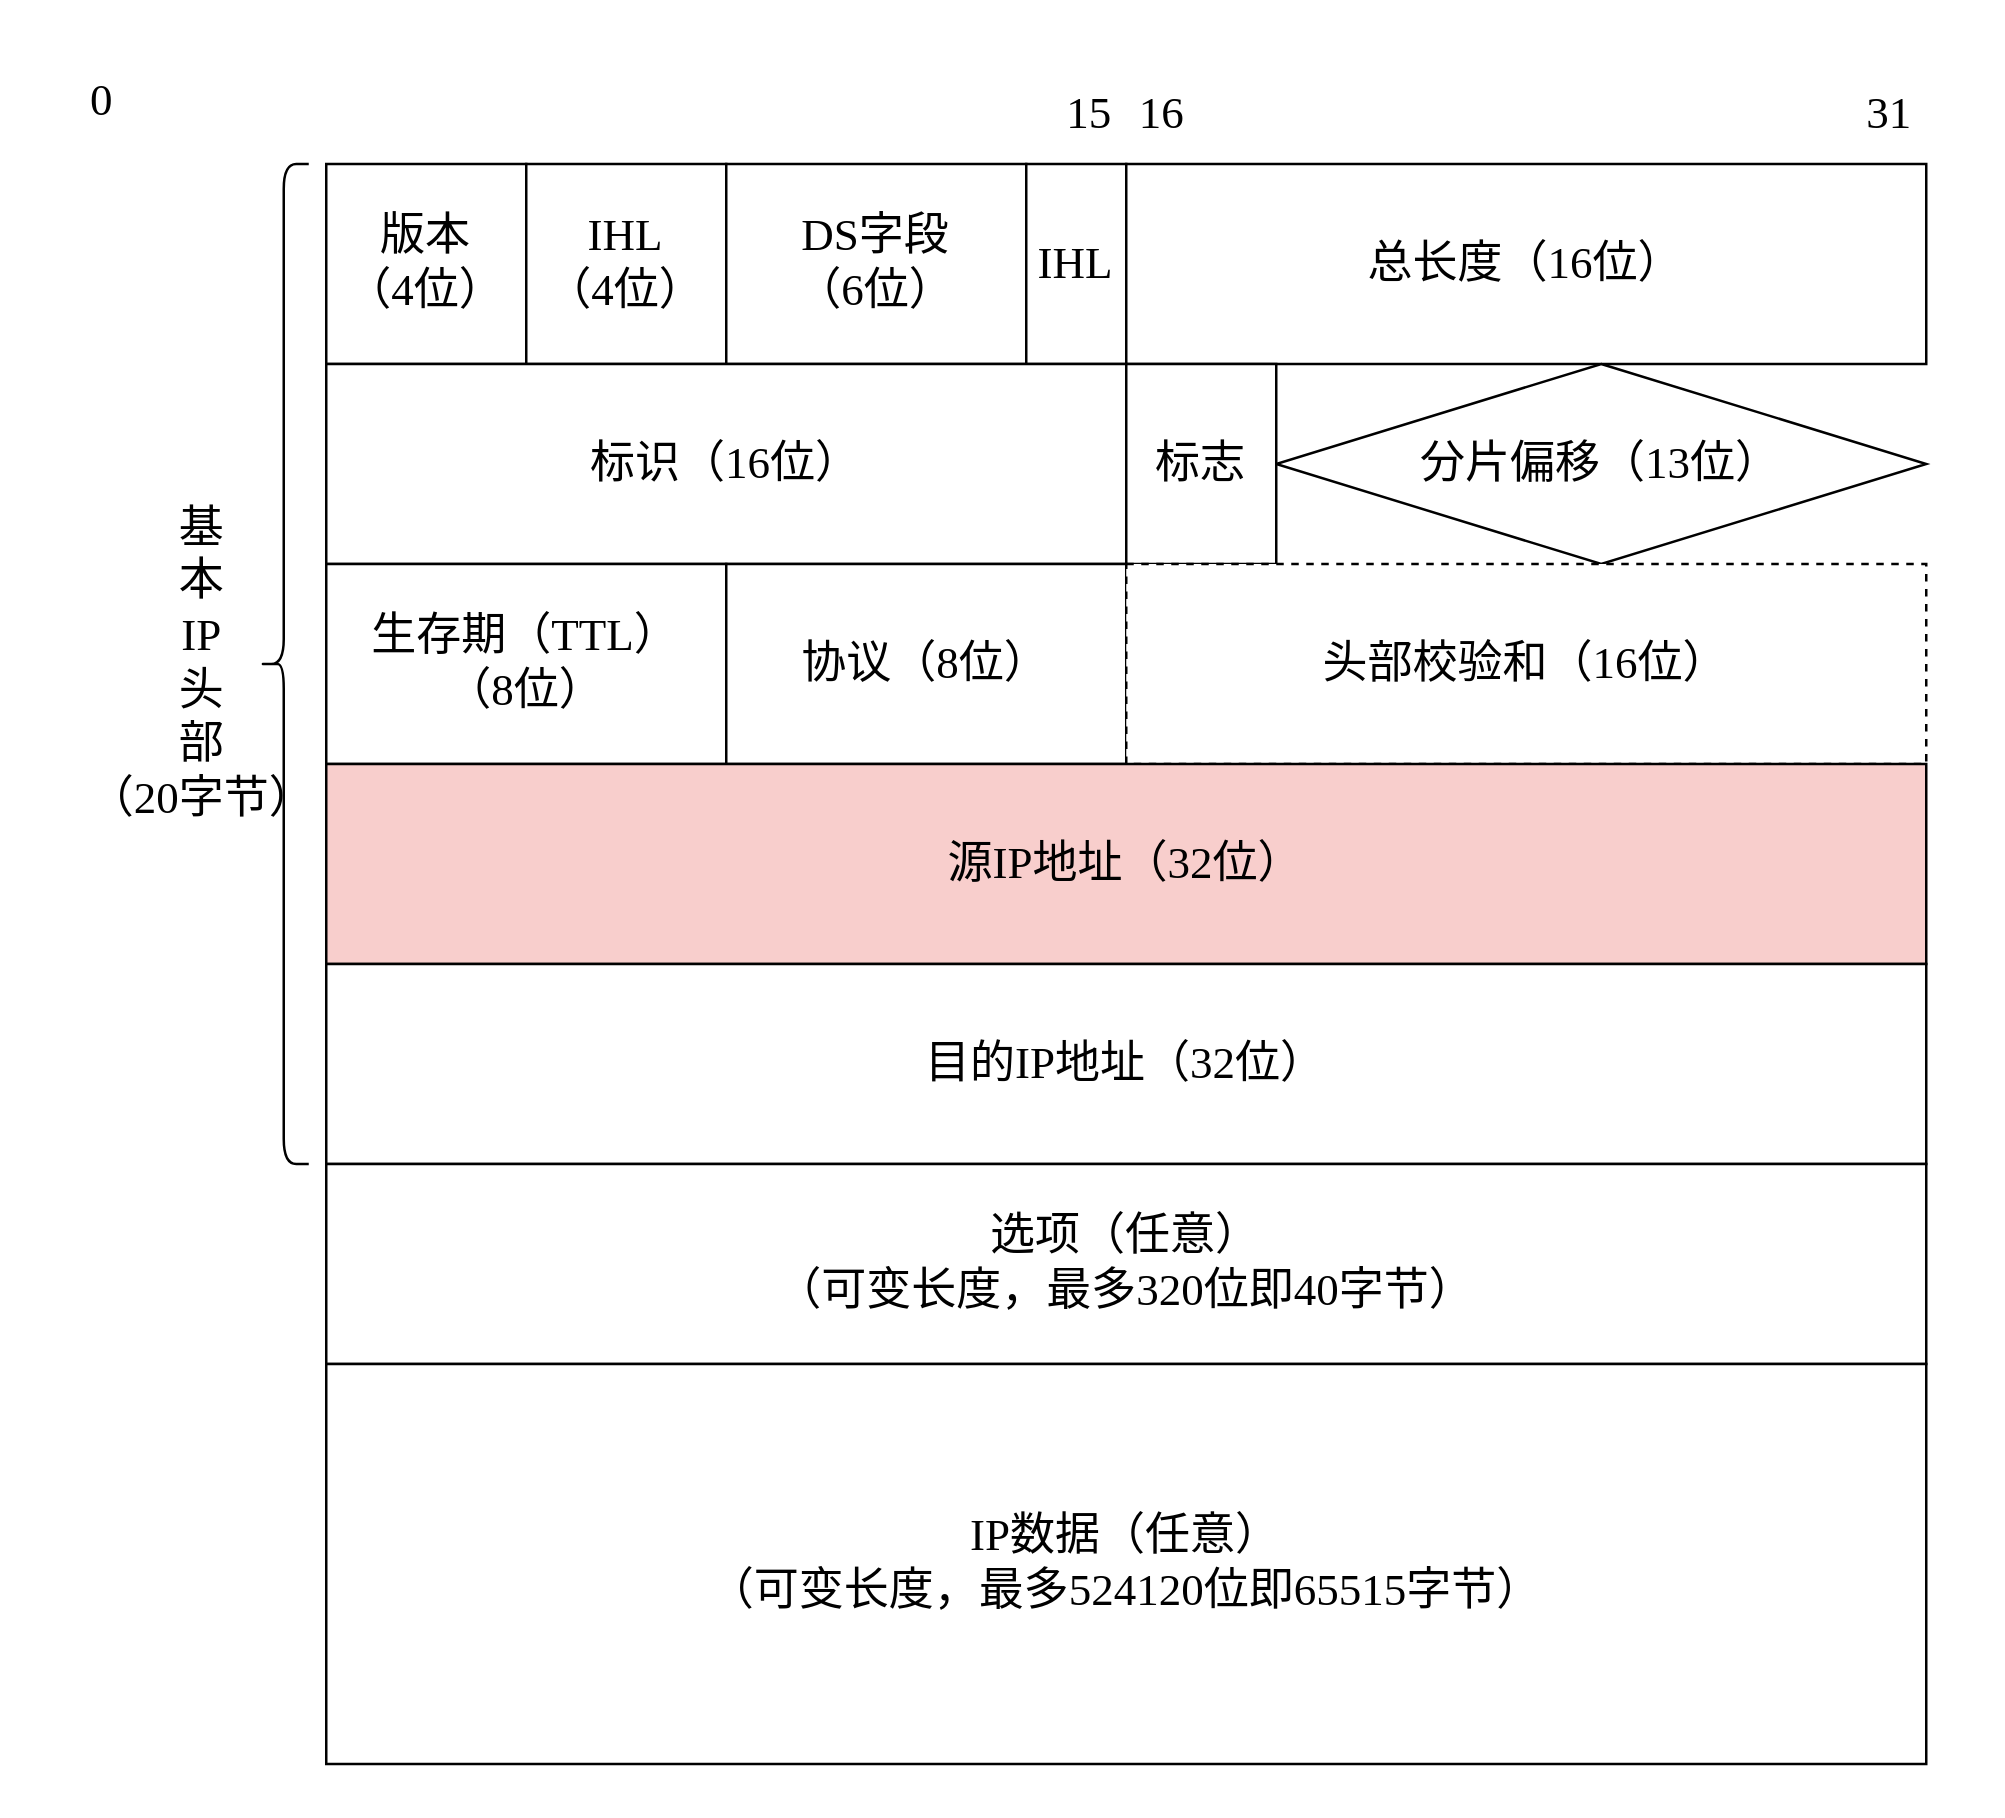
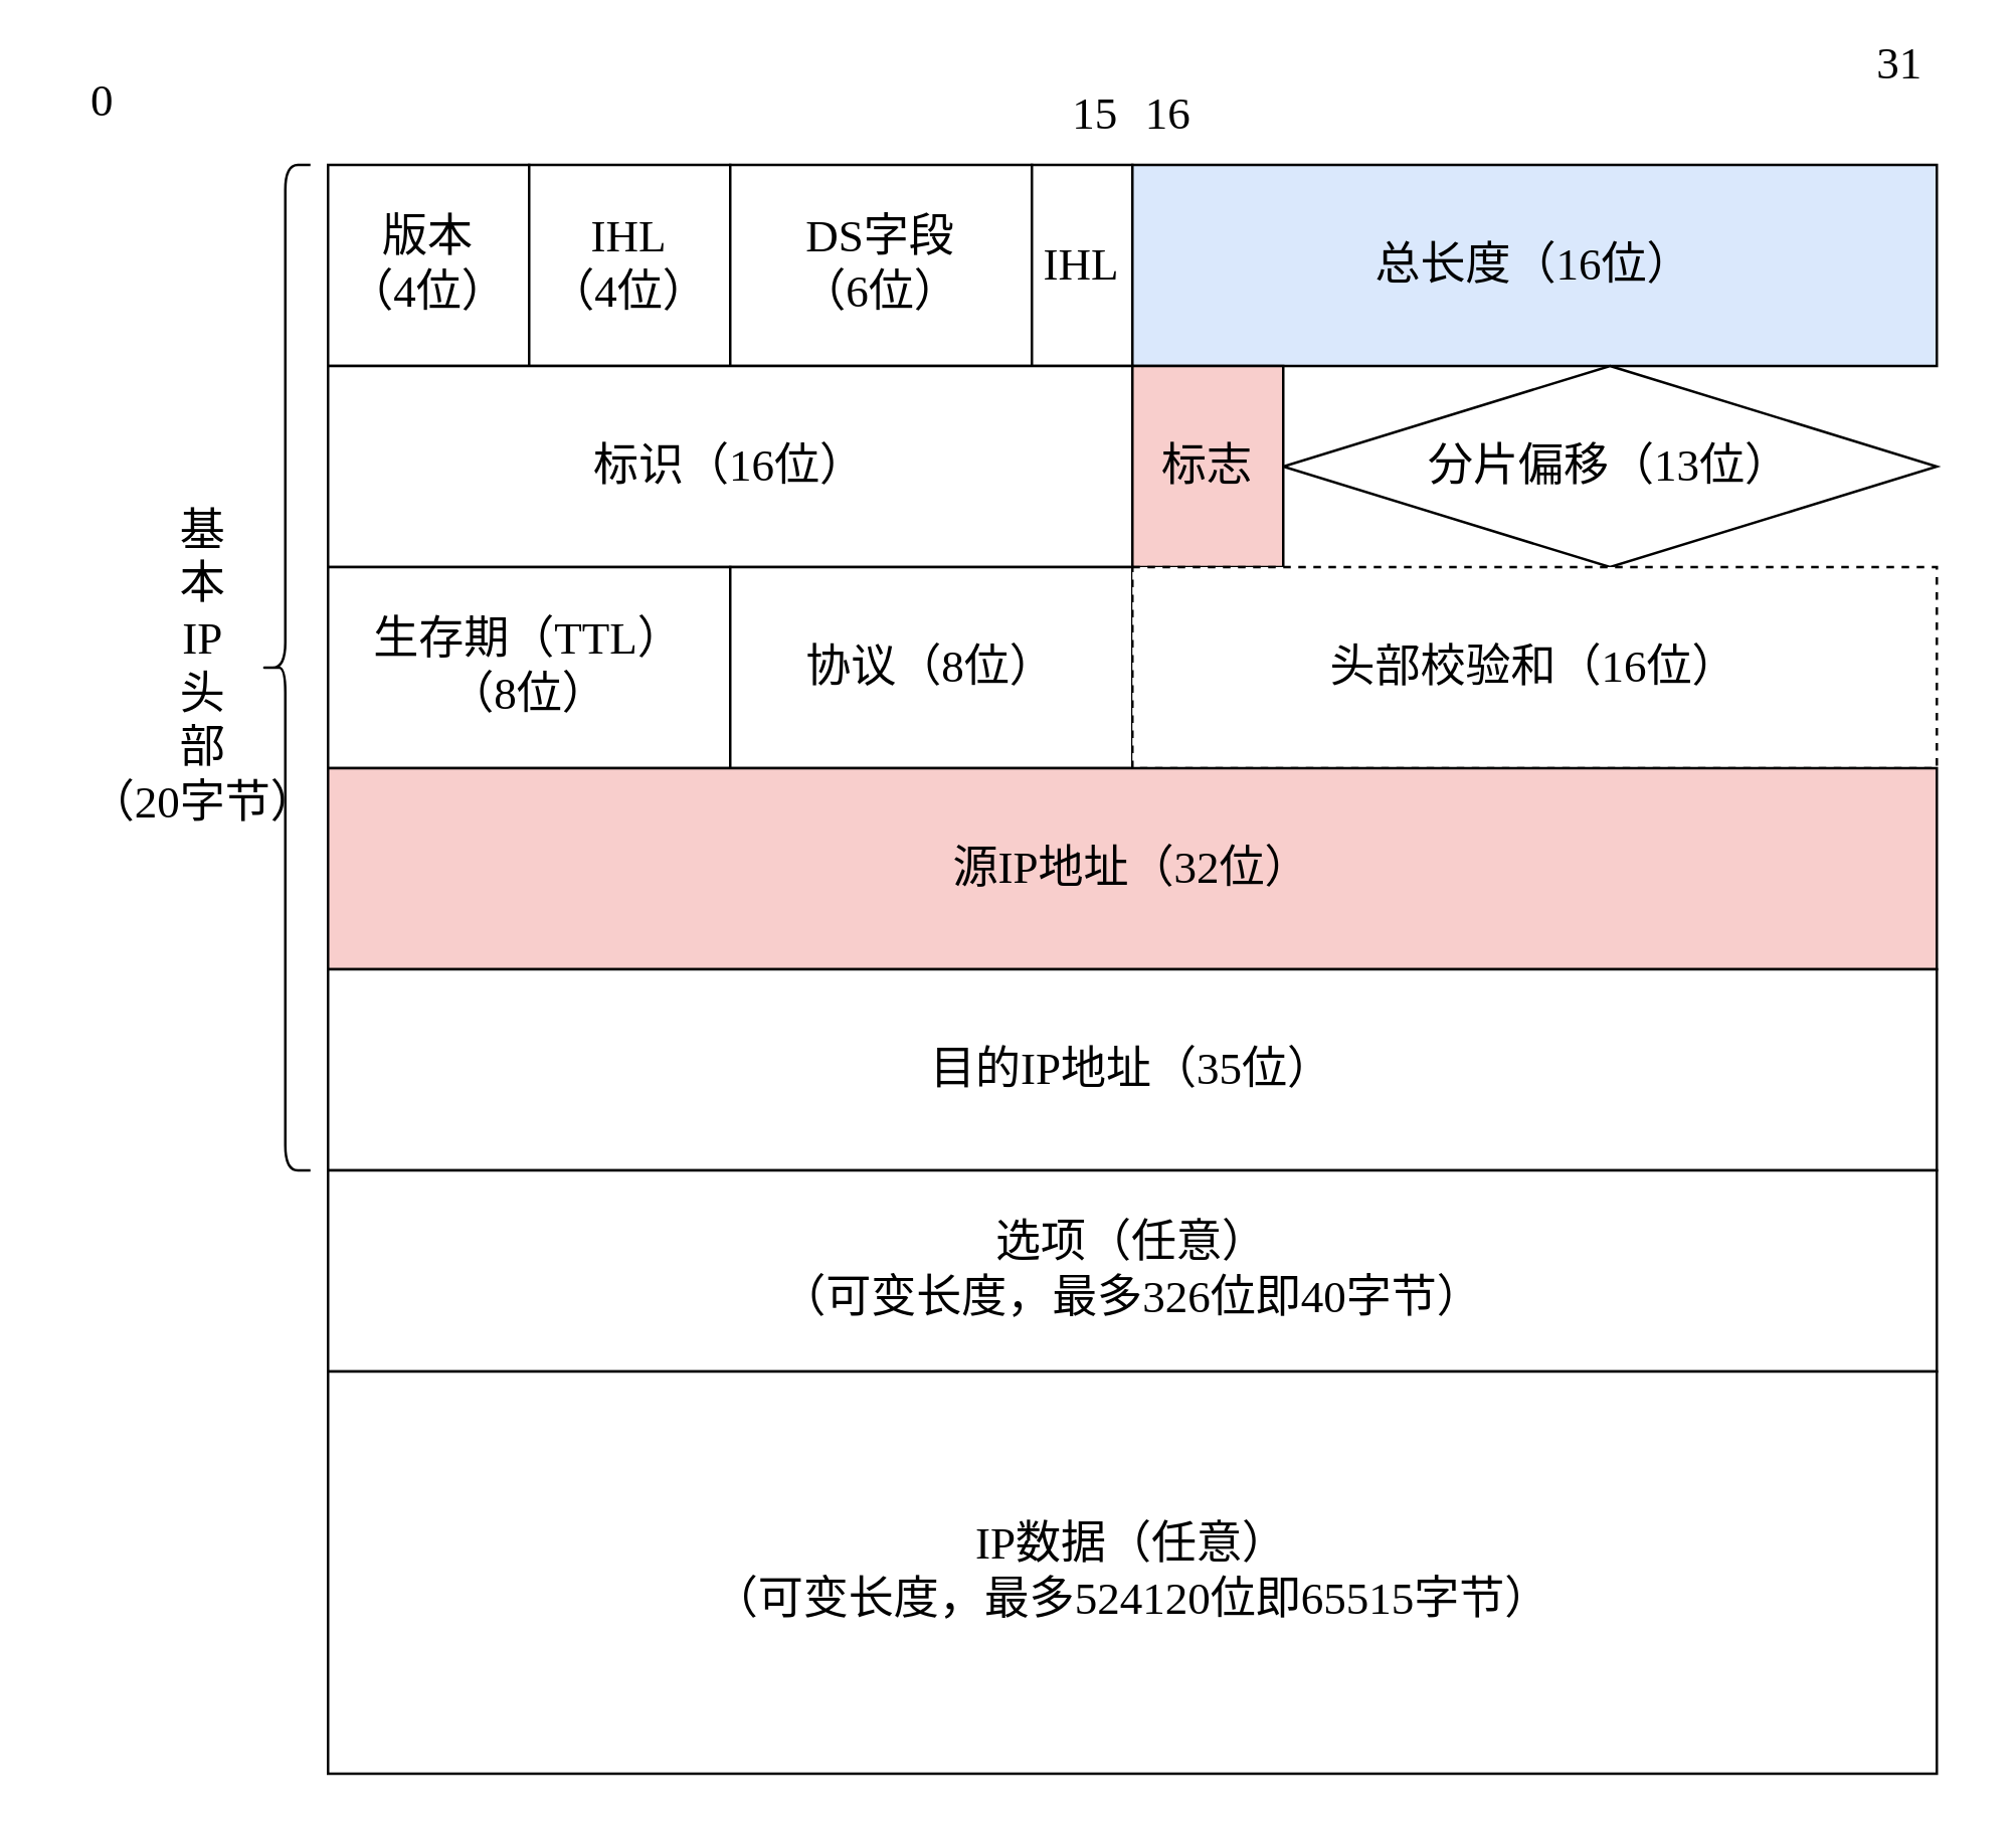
- <mxCell id="21" value="&lt;font style=&quot;font-size: 18px;&quot; face=&quot;Lucida Console&quot;&gt;31&lt;/font&gt;" style="text;html=1;align=center;verticalAlign=middle;resizable=0;points=[];autosize=1;strokeColor=none;fillColor=none;" vertex="1" parent="1"><mxGeometry x="730" y="25" width="50" height="40" as="geometry" /></mxCell>
+ <mxCell id="21" value="&lt;font style=&quot;font-size: 18px;&quot; face=&quot;Lucida Console&quot;&gt;31&lt;/font&gt;" style="text;html=1;align=center;verticalAlign=middle;resizable=0;points=[];autosize=1;strokeColor=none;fillColor=none;" vertex="1" parent="1"><mxGeometry x="730" y="5" width="50" height="40" as="geometry" /></mxCell>
- <mxCell id="7" value="&lt;font face=&quot;Lucida Console&quot; style=&quot;font-size: 18px;&quot;&gt;总长度（16位）&lt;/font&gt;" style="rounded=0;whiteSpace=wrap;html=1;" vertex="1" parent="2"><mxGeometry x="320" width="320" height="80" as="geometry" /></mxCell>
+ <mxCell id="7" value="&lt;font face=&quot;Lucida Console&quot; style=&quot;font-size: 18px;&quot;&gt;总长度（16位）&lt;/font&gt;" style="rounded=0;whiteSpace=wrap;html=1;fillColor=#dae8fc;" vertex="1" parent="2"><mxGeometry x="320" width="320" height="80" as="geometry" /></mxCell>
- <mxCell id="10" value="&lt;font face=&quot;Lucida Console&quot; style=&quot;font-size: 18px;&quot;&gt;标志&lt;br&gt;&lt;/font&gt;" style="rounded=0;whiteSpace=wrap;html=1;" vertex="1" parent="2"><mxGeometry x="320" y="80" width="60" height="80" as="geometry" /></mxCell>
+ <mxCell id="10" value="&lt;font face=&quot;Lucida Console&quot; style=&quot;font-size: 18px;&quot;&gt;标志&lt;br&gt;&lt;/font&gt;" style="rounded=0;whiteSpace=wrap;html=1;fillColor=#f8cecc;" vertex="1" parent="2"><mxGeometry x="320" y="80" width="60" height="80" as="geometry" /></mxCell>
- <mxCell id="15" value="&lt;font face=&quot;Lucida Console&quot; style=&quot;font-size: 18px;&quot;&gt;目的IP地址（32位）&lt;/font&gt;" style="rounded=0;whiteSpace=wrap;html=1;" vertex="1" parent="2"><mxGeometry y="320" width="640" height="80" as="geometry" /></mxCell>
+ <mxCell id="15" value="&lt;font face=&quot;Lucida Console&quot; style=&quot;font-size: 18px;&quot;&gt;目的IP地址（35位）&lt;/font&gt;" style="rounded=0;whiteSpace=wrap;html=1;" vertex="1" parent="2"><mxGeometry y="320" width="640" height="80" as="geometry" /></mxCell>
- <mxCell id="16" value="&lt;font face=&quot;Lucida Console&quot; style=&quot;font-size: 18px;&quot;&gt;选项（任意）&lt;br&gt;（可变长度，最多320位即40字节）&lt;/font&gt;" style="rounded=0;whiteSpace=wrap;html=1;" vertex="1" parent="2"><mxGeometry y="400" width="640" height="80" as="geometry" /></mxCell>
+ <mxCell id="16" value="&lt;font face=&quot;Lucida Console&quot; style=&quot;font-size: 18px;&quot;&gt;选项（任意）&lt;br&gt;（可变长度，最多326位即40字节）&lt;/font&gt;" style="rounded=0;whiteSpace=wrap;html=1;" vertex="1" parent="2"><mxGeometry y="400" width="640" height="80" as="geometry" /></mxCell>
